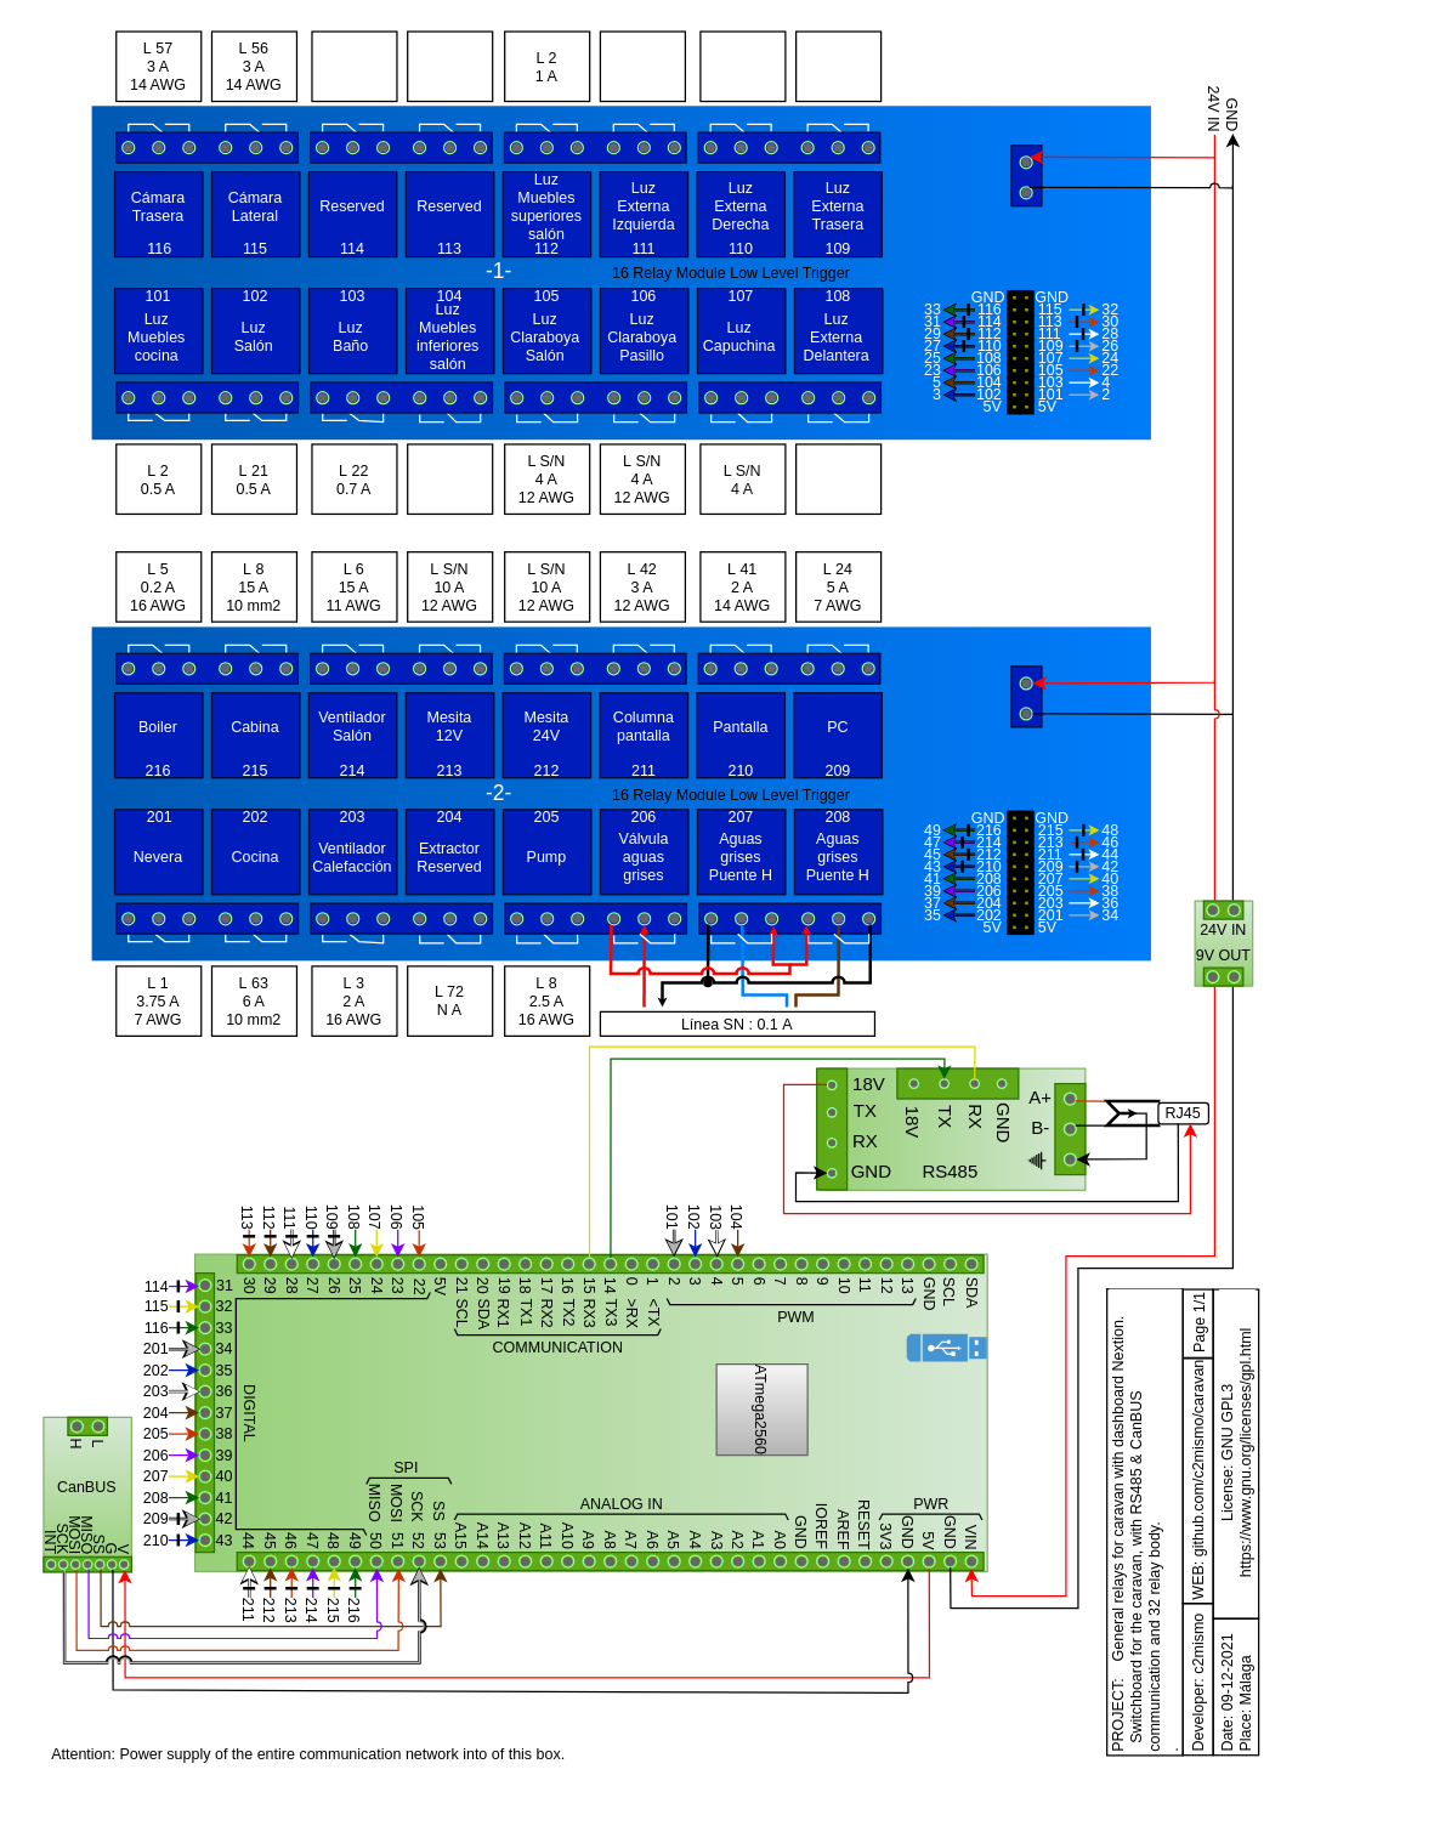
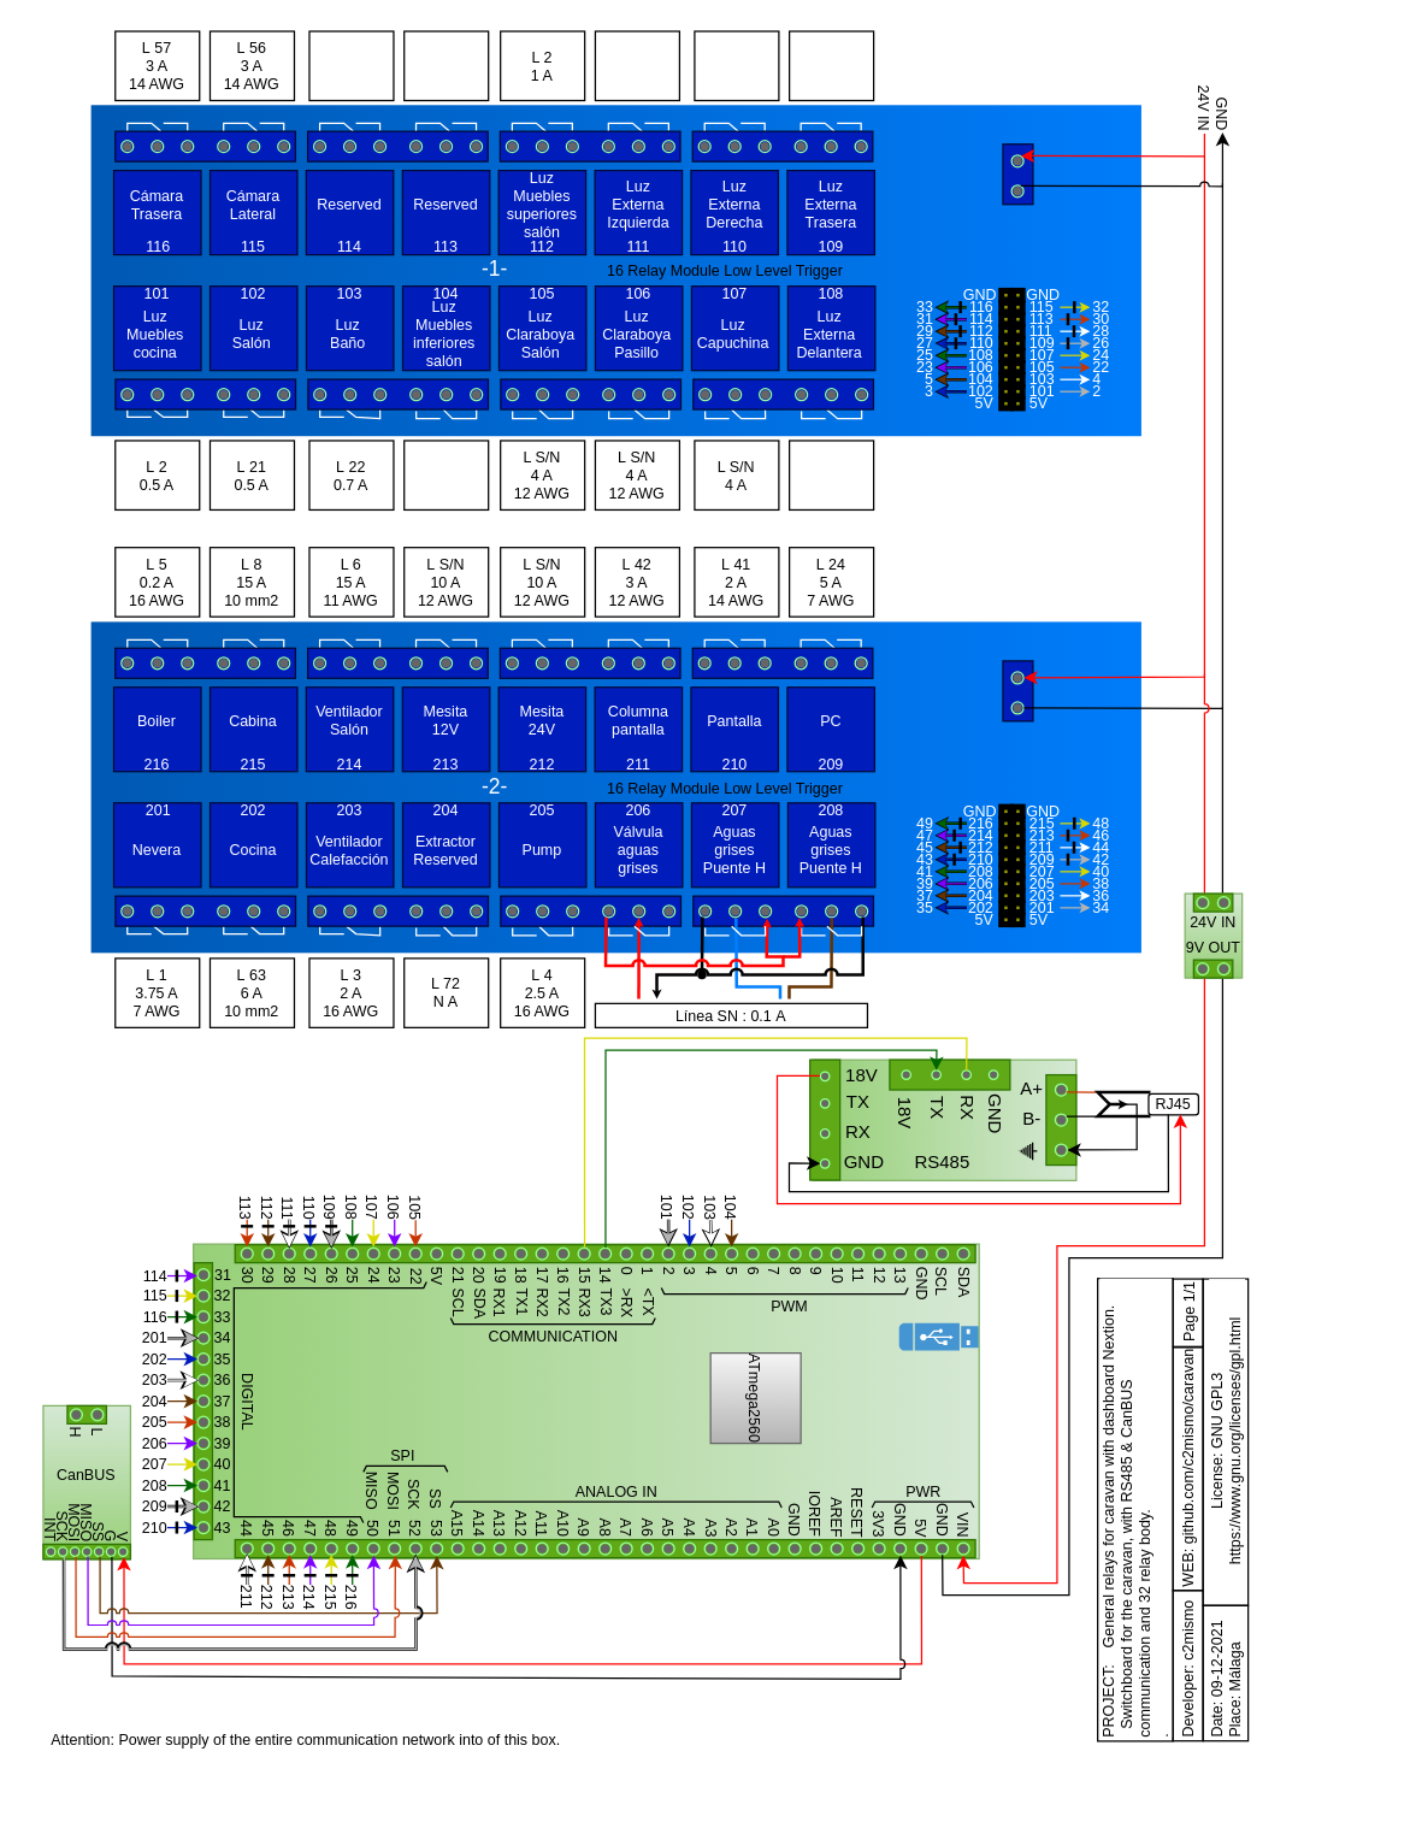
- <mxCell id="747" value="&lt;div&gt;&lt;span&gt;&lt;font color=&quot;#000000&quot;&gt;L&amp;nbsp;&lt;/font&gt;&lt;/span&gt;&lt;span style=&quot;color: rgb(0 , 0 , 0)&quot;&gt;8&lt;/span&gt;&lt;/div&gt;&lt;div&gt;&lt;span&gt;&lt;font color=&quot;#000000&quot;&gt;2.5 A&lt;/font&gt;&lt;/span&gt;&lt;/div&gt;&lt;div&gt;&lt;span&gt;&lt;font color=&quot;#000000&quot;&gt;16 AWG&lt;/font&gt;&lt;/span&gt;&lt;/div&gt;" style="text;html=1;fillColor=none;align=center;verticalAlign=middle;whiteSpace=wrap;rounded=0;fontSize=10;fontColor=#FFFFFF;strokeColor=#000000;" parent="1" vertex="1"><mxGeometry x="332.12" y="636" width="56" height="46" as="geometry" /></mxCell>
+ <mxCell id="747" value="&lt;div&gt;&lt;span&gt;&lt;font color=&quot;#000000&quot;&gt;L&amp;nbsp;&lt;/font&gt;&lt;/span&gt;&lt;span style=&quot;color: rgb(0 , 0 , 0)&quot;&gt;4&lt;/span&gt;&lt;/div&gt;&lt;div&gt;&lt;span&gt;&lt;font color=&quot;#000000&quot;&gt;2.5 A&lt;/font&gt;&lt;/span&gt;&lt;/div&gt;&lt;div&gt;&lt;span&gt;&lt;font color=&quot;#000000&quot;&gt;16 AWG&lt;/font&gt;&lt;/span&gt;&lt;/div&gt;" style="text;html=1;fillColor=none;align=center;verticalAlign=middle;whiteSpace=wrap;rounded=0;fontSize=10;fontColor=#FFFFFF;strokeColor=#000000;" parent="1" vertex="1"><mxGeometry x="332.12" y="636" width="56" height="46" as="geometry" /></mxCell>
